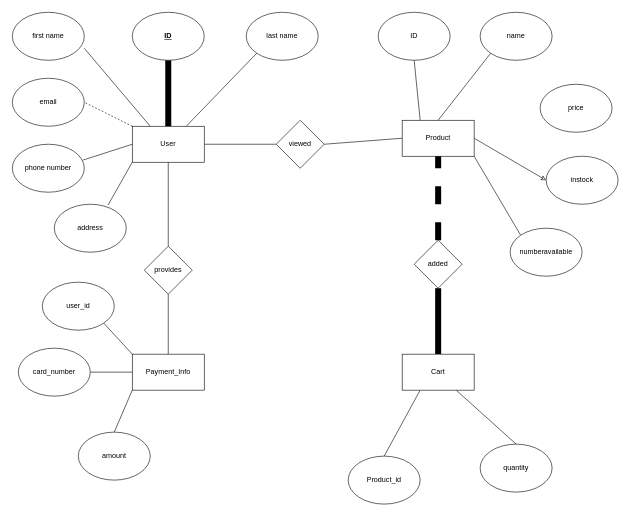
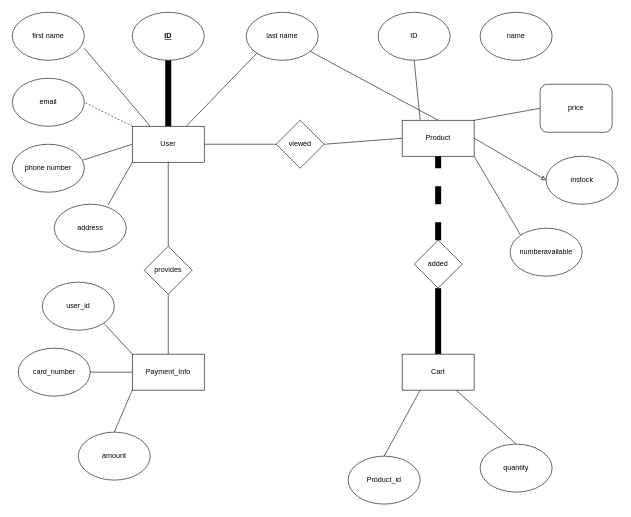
- <mxCell id="3" style="edgeStyle=none;html=1;exitX=0.5;exitY=0;exitDx=0;exitDy=0;entryX=0;entryY=1;entryDx=0;entryDy=0;endArrow=none;endFill=0;strokeWidth=1;" edge="1" parent="1" source="7" target="27"><mxGeometry relative="1" as="geometry" /></mxCell>
+ <mxCell id="3" style="edgeStyle=none;html=1;exitX=0.5;exitY=0;exitDx=0;exitDy=0;endArrow=none;endFill=0;strokeWidth=1;" edge="1" parent="1" source="7" target="21"><mxGeometry relative="1" as="geometry" /></mxCell>
- <mxCell id="28" value="price" style="ellipse;whiteSpace=wrap;html=1;" vertex="1" parent="1"><mxGeometry x="900" y="140" width="120" height="80" as="geometry" /></mxCell>
+ <mxCell id="28" value="price" style="whiteSpace=wrap;html=1;rounded=1;" vertex="1" parent="1"><mxGeometry x="900" y="140" width="120" height="80" as="geometry" /></mxCell>
+ <mxCell id="4" style="edgeStyle=none;html=1;exitX=1;exitY=0;exitDx=0;exitDy=0;entryX=0;entryY=0.5;entryDx=0;entryDy=0;endArrow=none;endFill=0;strokeWidth=1;" edge="1" parent="1" source="7" target="28"><mxGeometry relative="1" as="geometry" /></mxCell>
